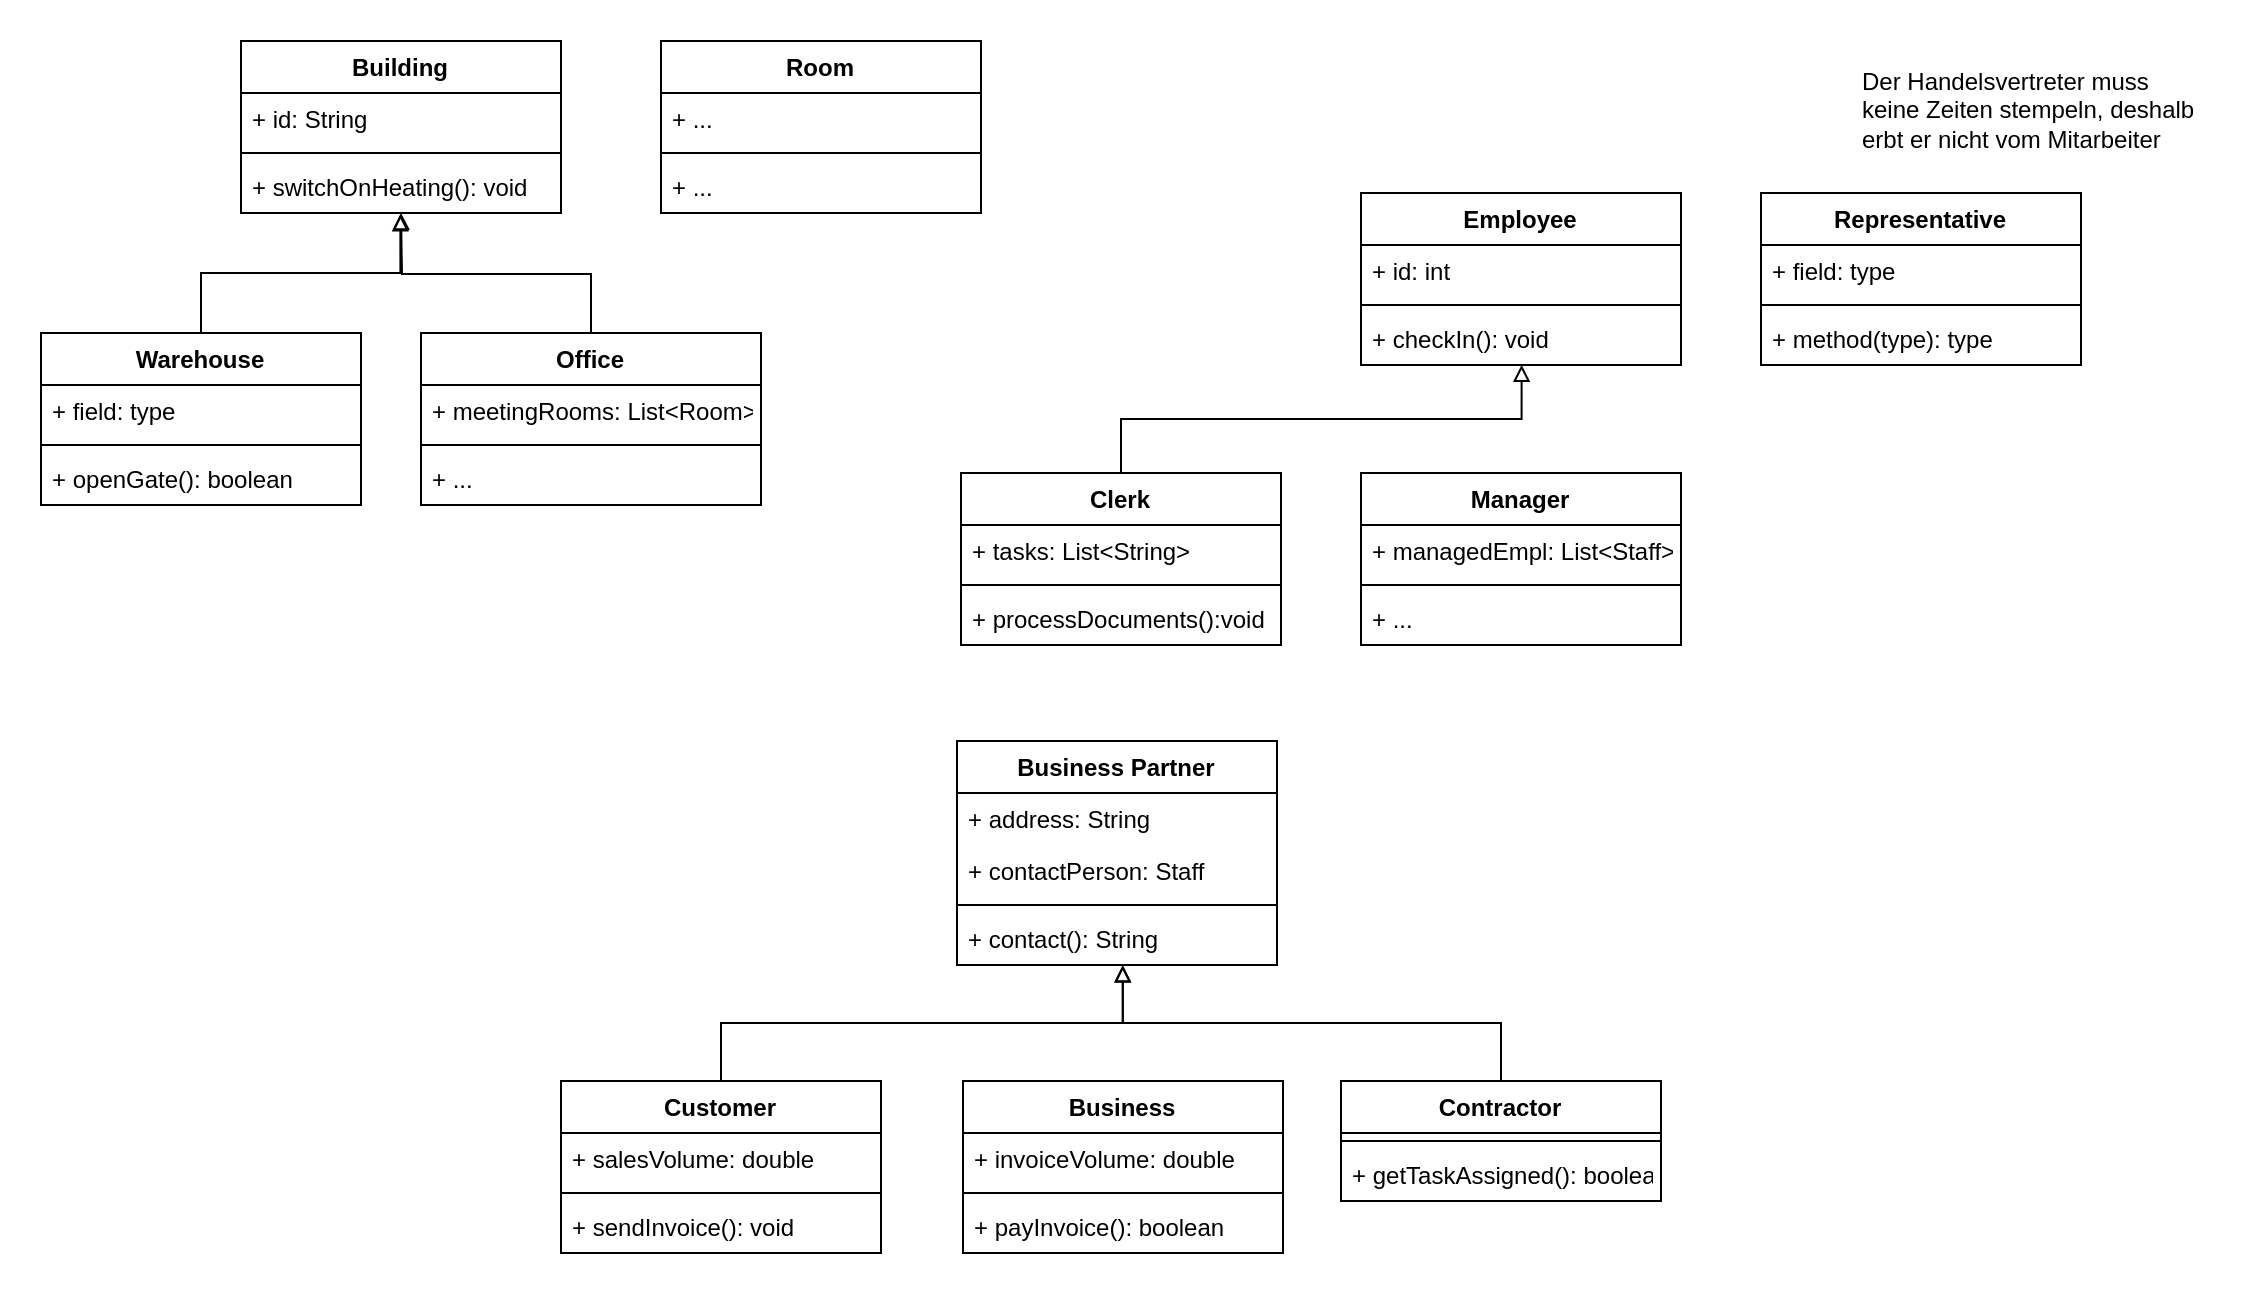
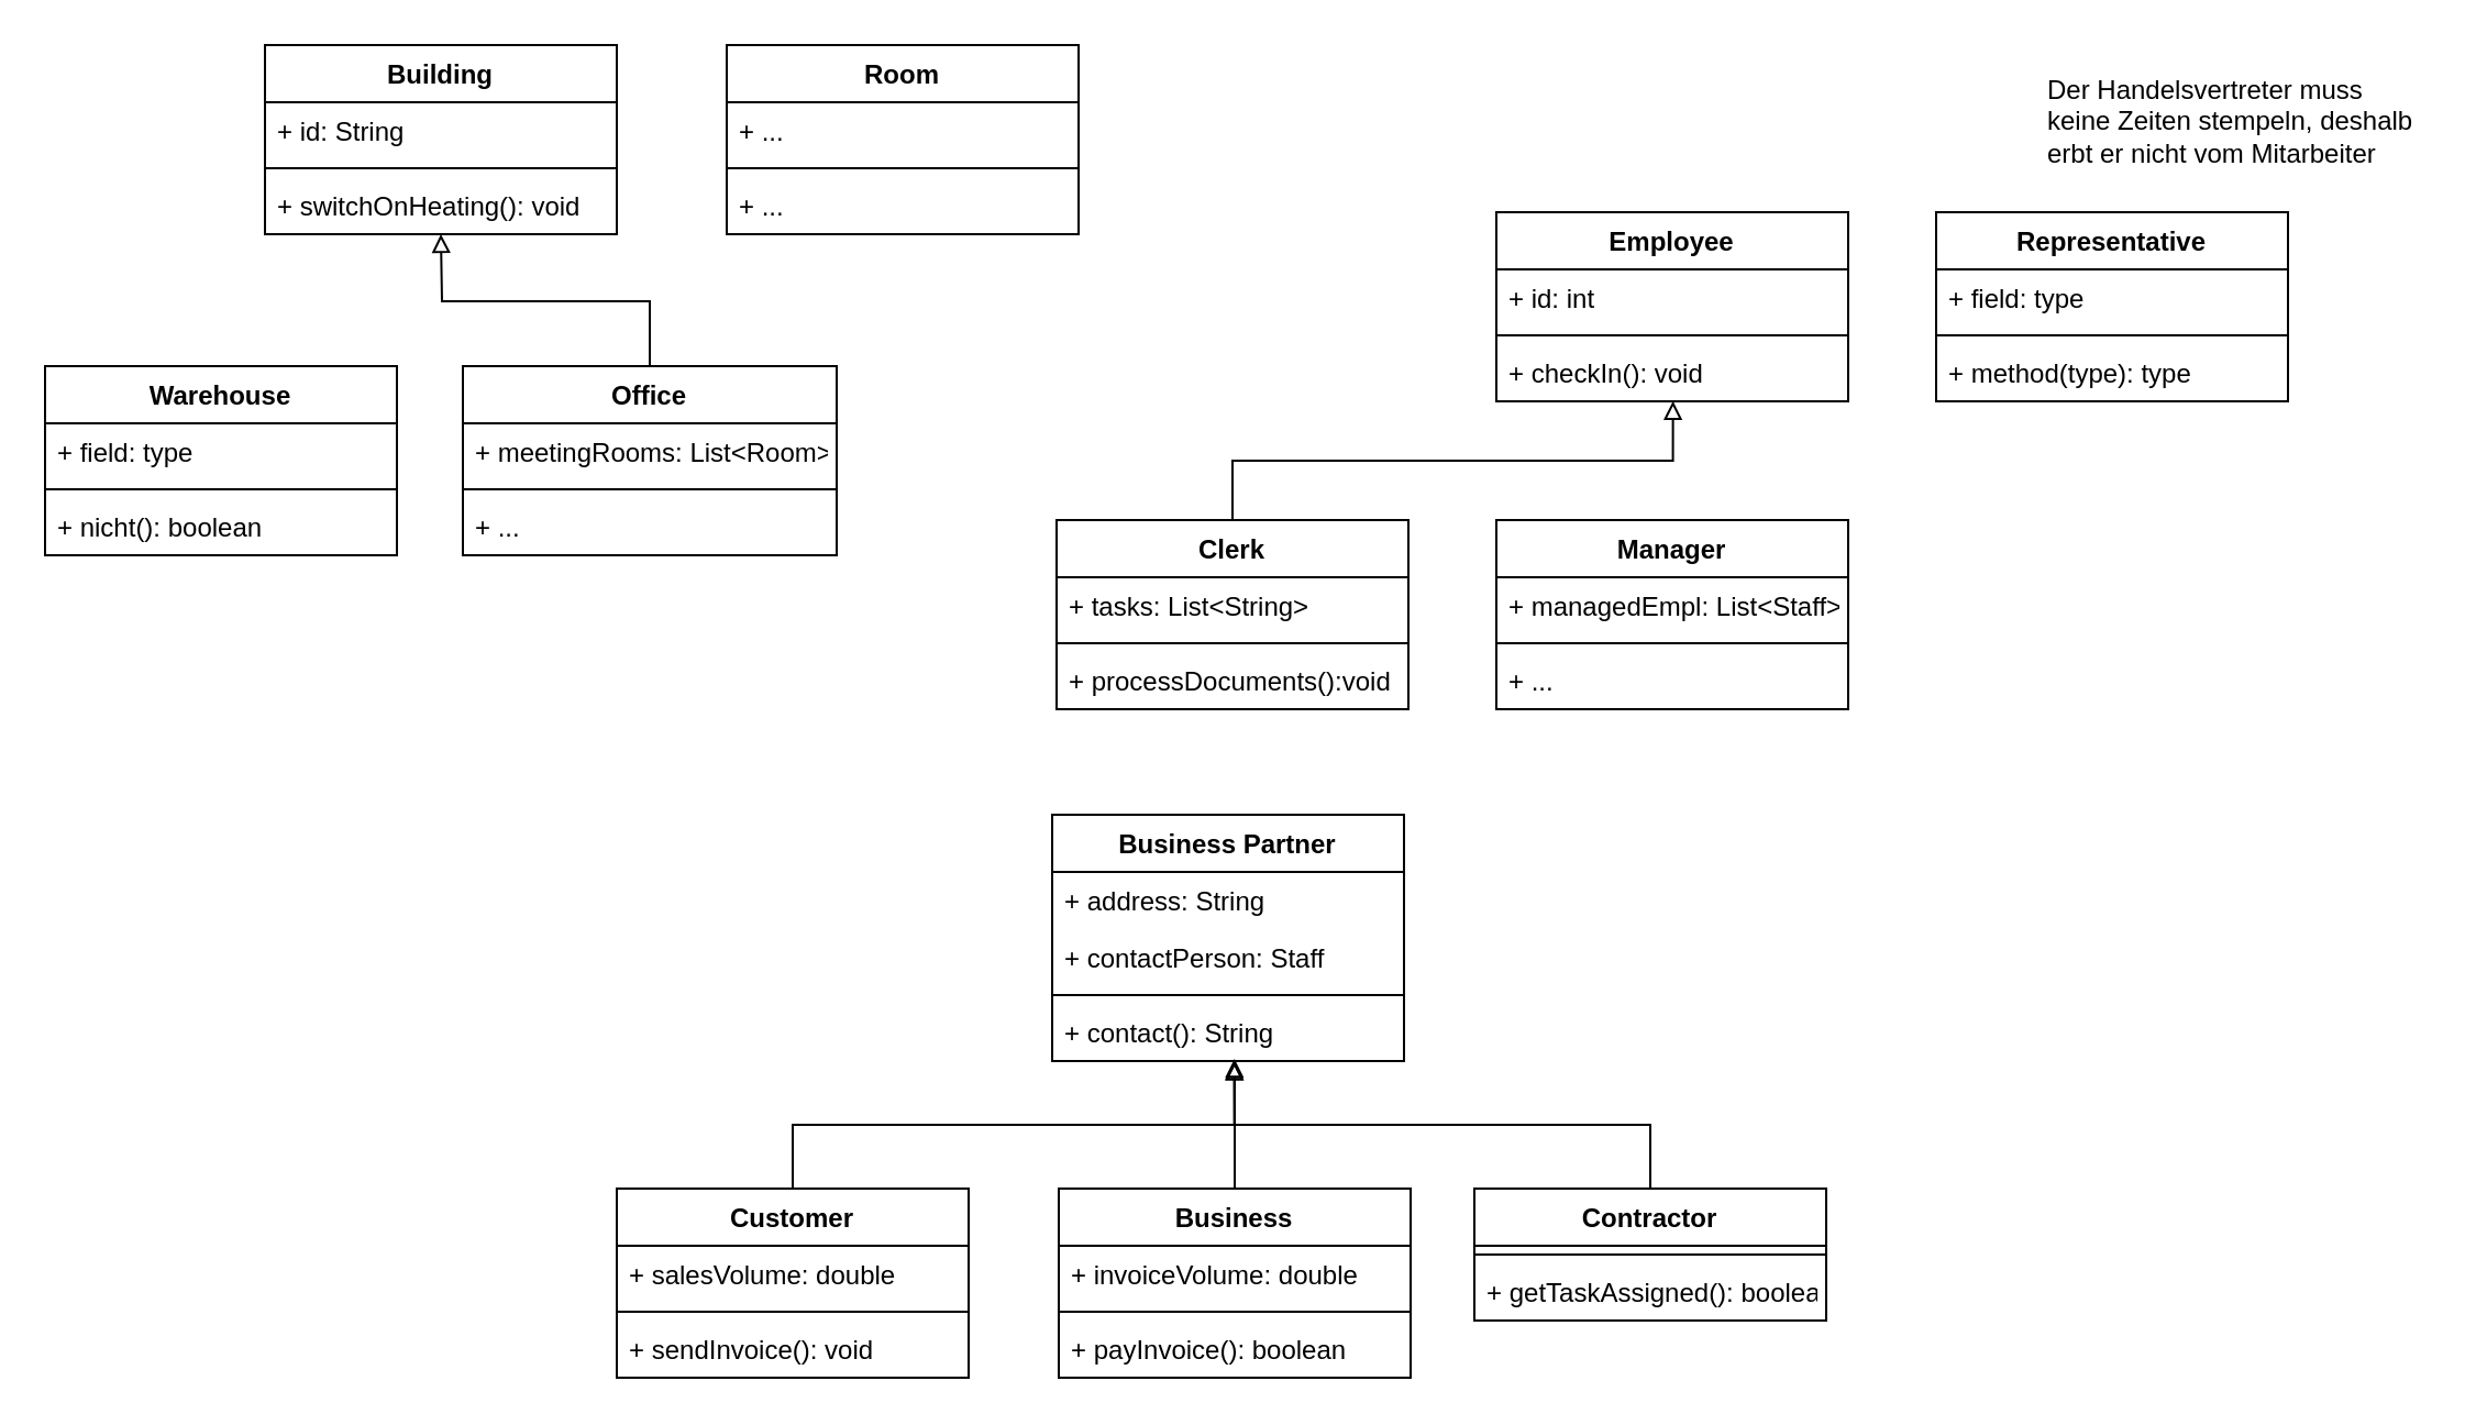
- <mxCell id="14" style="edgeStyle=orthogonalEdgeStyle;rounded=0;orthogonalLoop=1;jettySize=auto;html=1;exitX=0.5;exitY=0;exitDx=0;exitDy=0;entryX=0.498;entryY=1.023;entryDx=0;entryDy=0;entryPerimeter=0;endArrow=block;endFill=0;" edge="1" parent="1" source="15" target="13"><mxGeometry relative="1" as="geometry" /></mxCell>
- <mxCell id="18" value="+ openGate(): boolean" style="text;strokeColor=none;fillColor=none;align=left;verticalAlign=top;spacingLeft=4;spacingRight=4;overflow=hidden;rotatable=0;points=[[0,0.5],[1,0.5]];portConstraint=eastwest;" vertex="1" parent="15"><mxGeometry y="60" width="160" height="26" as="geometry" /></mxCell>
+ <mxCell id="18" value="+ nicht(): boolean" style="text;strokeColor=none;fillColor=none;align=left;verticalAlign=top;spacingLeft=4;spacingRight=4;overflow=hidden;rotatable=0;points=[[0,0.5],[1,0.5]];portConstraint=eastwest;" vertex="1" parent="15"><mxGeometry y="60" width="160" height="26" as="geometry" /></mxCell>
+ <mxCell id="29" style="edgeStyle=orthogonalEdgeStyle;rounded=0;orthogonalLoop=1;jettySize=auto;html=1;exitX=0.5;exitY=0;exitDx=0;exitDy=0;endArrow=block;endFill=0;entryX=0.518;entryY=0.962;entryDx=0;entryDy=0;entryPerimeter=0;" edge="1" parent="1" source="30" target="38"><mxGeometry relative="1" as="geometry"><mxPoint x="590" y="530" as="targetPoint" /></mxGeometry></mxCell>
